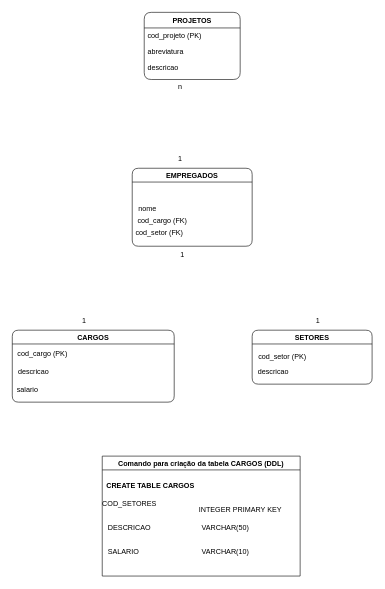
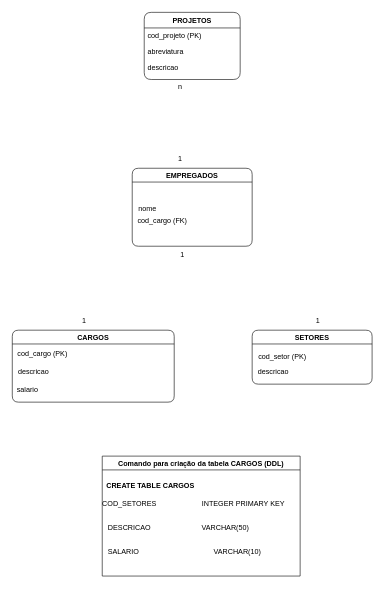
- <mxCell id="9" value="cod_setor (FK)" style="text;html=1;align=center;verticalAlign=middle;resizable=0;points=[];autosize=1;strokeColor=none;fillColor=none;rounded=1;" vertex="1" parent="6"><mxGeometry y="98" width="90" height="20" as="geometry" /></mxCell>
- <mxCell id="29" value="INTEGER PRIMARY KEY" style="text;html=1;align=center;verticalAlign=middle;resizable=0;points=[];autosize=1;strokeColor=none;fillColor=none;" vertex="1" parent="22"><mxGeometry x="155" y="80" width="150" height="20" as="geometry" /></mxCell>
+ <mxCell id="29" value="INTEGER PRIMARY KEY" style="text;html=1;align=center;verticalAlign=middle;resizable=0;points=[];autosize=1;strokeColor=none;fillColor=none;" vertex="1" parent="22"><mxGeometry x="160" y="70" width="150" height="20" as="geometry" /></mxCell>
- <mxCell id="28" value="VARCHAR(10)" style="text;html=1;align=center;verticalAlign=middle;resizable=0;points=[];autosize=1;strokeColor=none;fillColor=none;" vertex="1" parent="22"><mxGeometry x="160" y="150" width="90" height="20" as="geometry" /></mxCell>
+ <mxCell id="28" value="VARCHAR(10)" style="text;html=1;align=center;verticalAlign=middle;resizable=0;points=[];autosize=1;strokeColor=none;fillColor=none;" vertex="1" parent="22"><mxGeometry x="180" y="150" width="90" height="20" as="geometry" /></mxCell>
